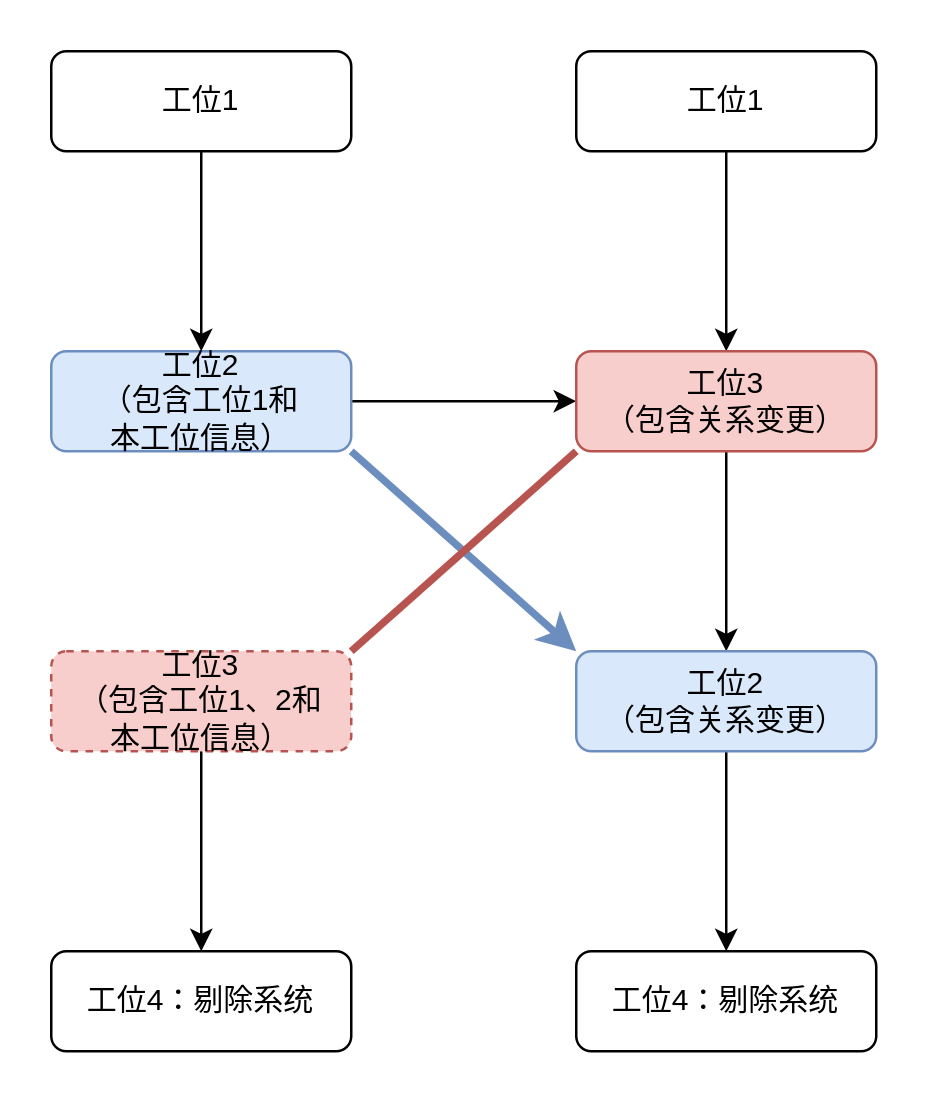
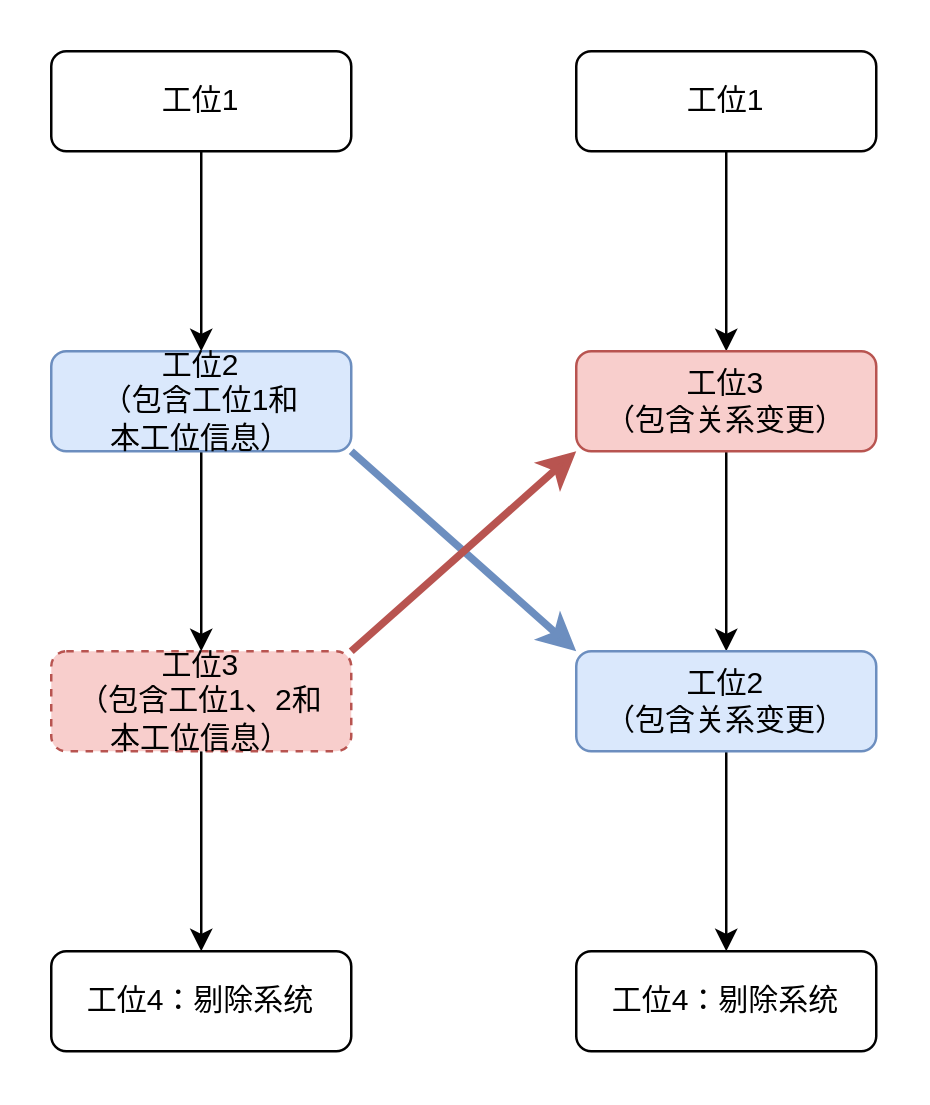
- <mxCell id="4" value="" style="edgeStyle=orthogonalEdgeStyle;rounded=0;orthogonalLoop=1;jettySize=auto;html=1;" edge="1" parent="1" source="5" target="12"><mxGeometry relative="1" as="geometry" /></mxCell>
+ <mxCell id="4" value="" style="edgeStyle=orthogonalEdgeStyle;rounded=0;orthogonalLoop=1;jettySize=auto;html=1;" edge="1" parent="1" source="5" target="7"><mxGeometry relative="1" as="geometry" /></mxCell>
- <mxCell id="17" value="" style="endArrow=none;html=1;strokeWidth=3;entryX=0;entryY=1;entryDx=0;entryDy=0;exitX=1;exitY=0;exitDx=0;exitDy=0;fillColor=#f8cecc;strokeColor=#b85450;" edge="1" parent="1" source="7" target="12"><mxGeometry width="50" height="50" relative="1" as="geometry"><mxPoint x="150" y="270" as="sourcePoint" /><mxPoint x="220" y="360" as="targetPoint" /></mxGeometry></mxCell>
+ <mxCell id="17" value="" style="endArrow=classic;html=1;strokeWidth=3;entryX=0;entryY=1;entryDx=0;entryDy=0;exitX=1;exitY=0;exitDx=0;exitDy=0;fillColor=#f8cecc;strokeColor=#b85450;" edge="1" parent="1" source="7" target="12"><mxGeometry width="50" height="50" relative="1" as="geometry"><mxPoint x="150" y="270" as="sourcePoint" /><mxPoint x="220" y="360" as="targetPoint" /></mxGeometry></mxCell>
